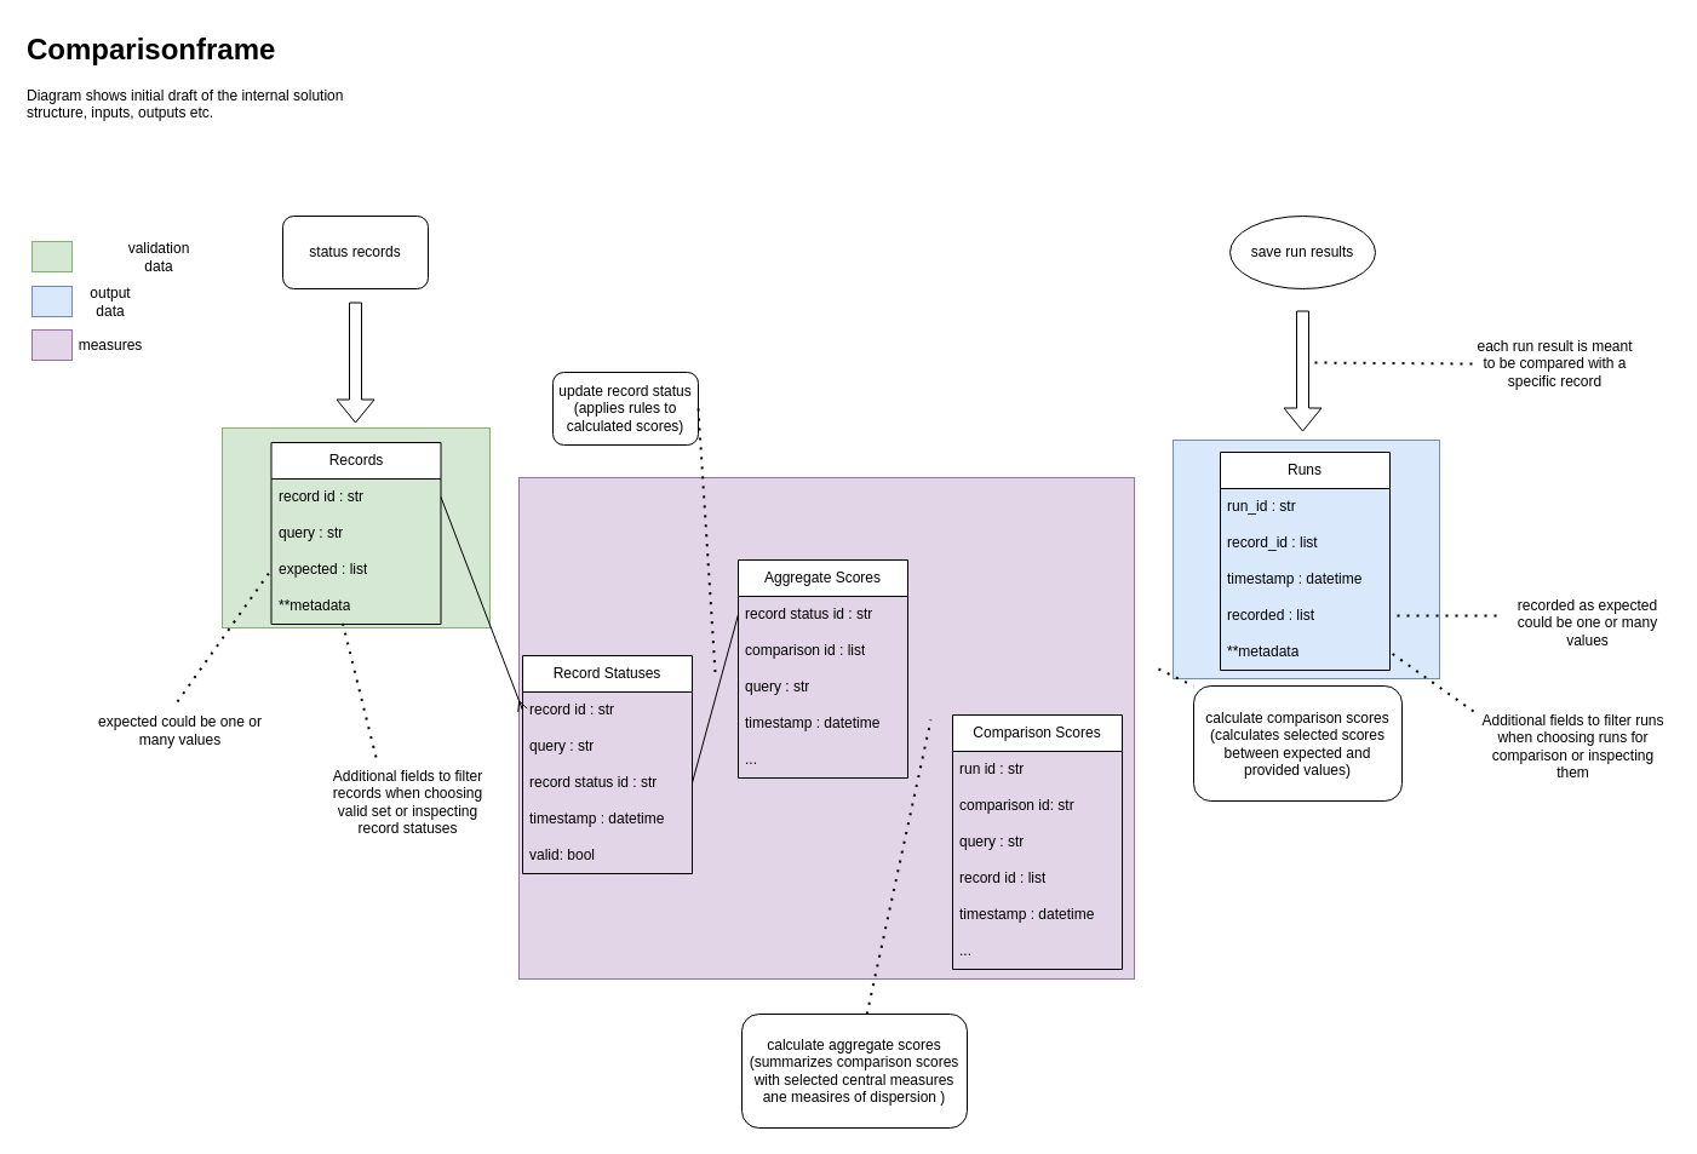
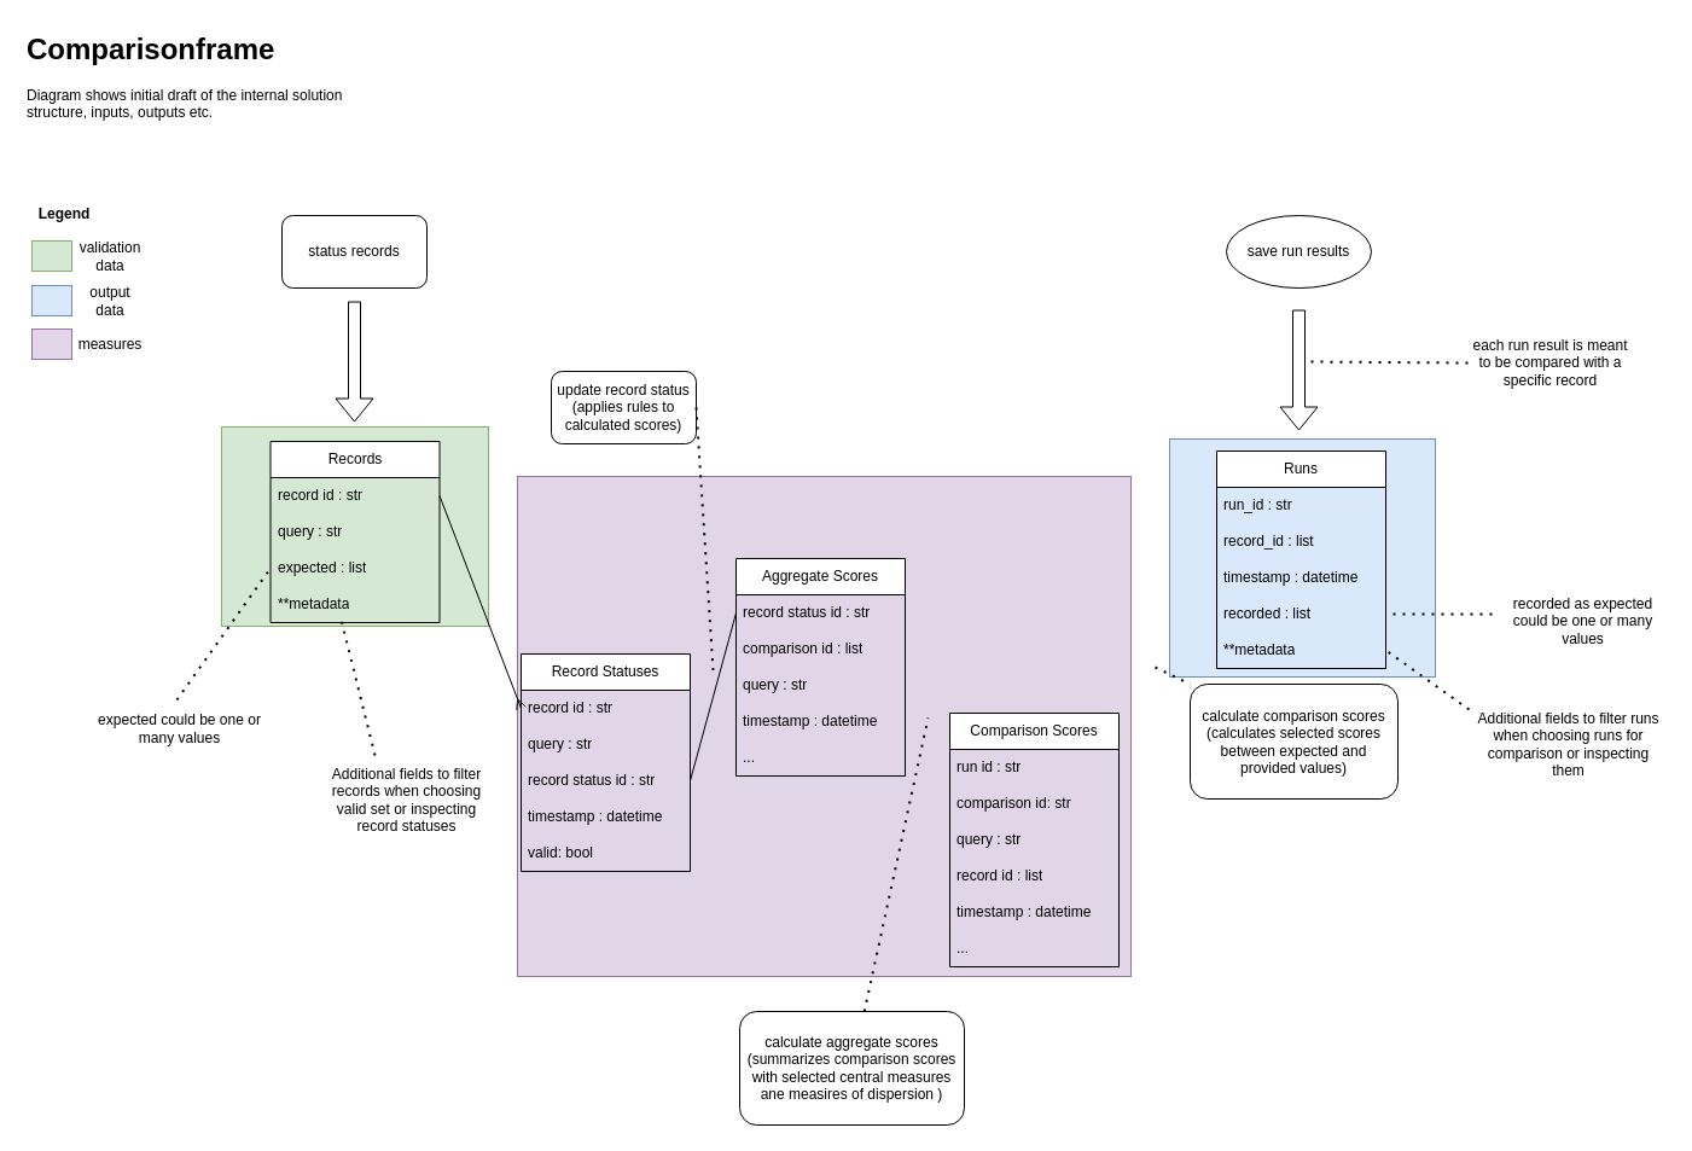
+ <mxCell id="49" value="&lt;b&gt;Legend&lt;/b&gt;" style="text;html=1;align=center;verticalAlign=middle;whiteSpace=wrap;rounded=0;" parent="1" vertex="1"><mxGeometry x="23" y="162" width="60" height="30" as="geometry" /></mxCell>
- <mxCell id="50" value="validation data" style="text;html=1;align=center;verticalAlign=middle;whiteSpace=wrap;rounded=0;" parent="1" vertex="1"><mxGeometry x="101" y="197" width="60" height="30" as="geometry" /></mxCell>
+ <mxCell id="50" value="validation data" style="text;html=1;align=center;verticalAlign=middle;whiteSpace=wrap;rounded=0;" parent="1" vertex="1"><mxGeometry x="61" y="197" width="60" height="30" as="geometry" /></mxCell>
